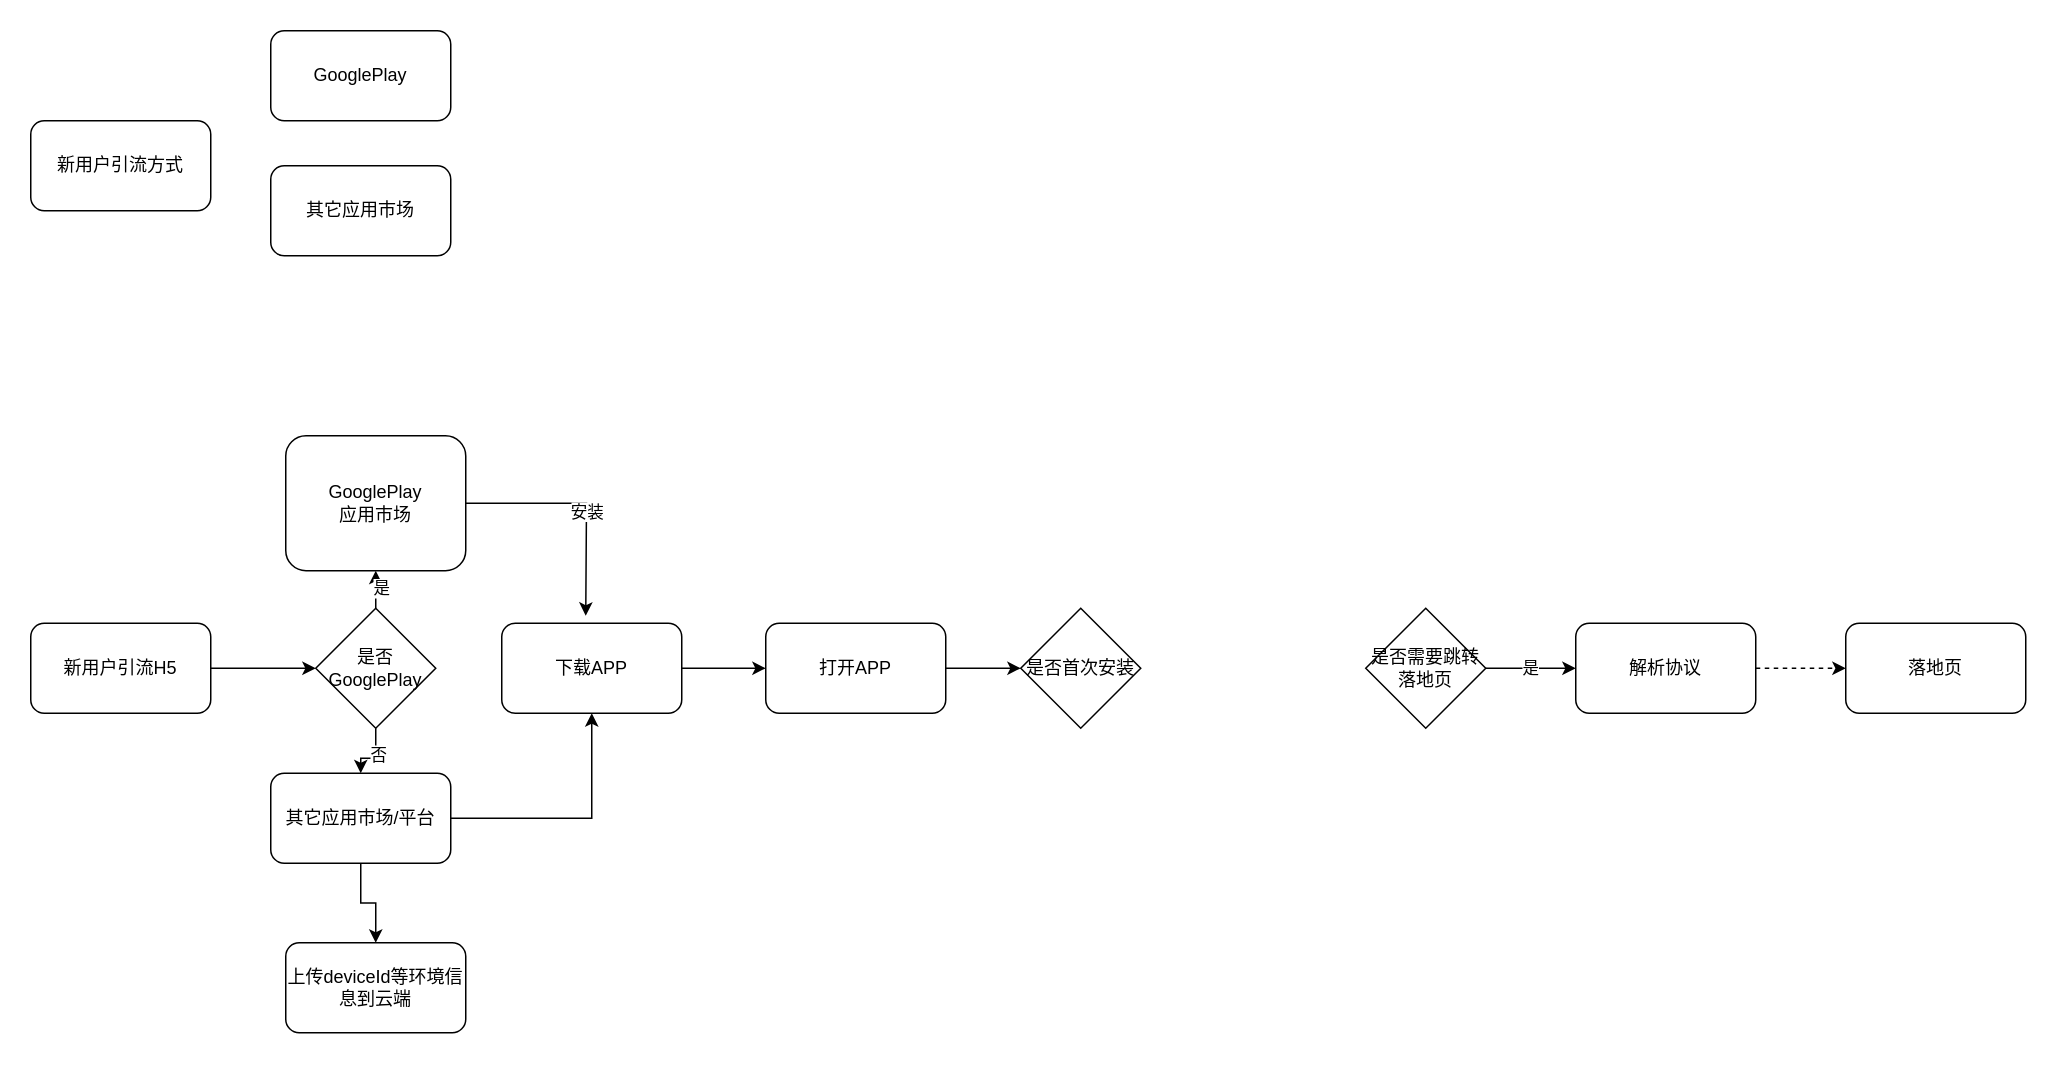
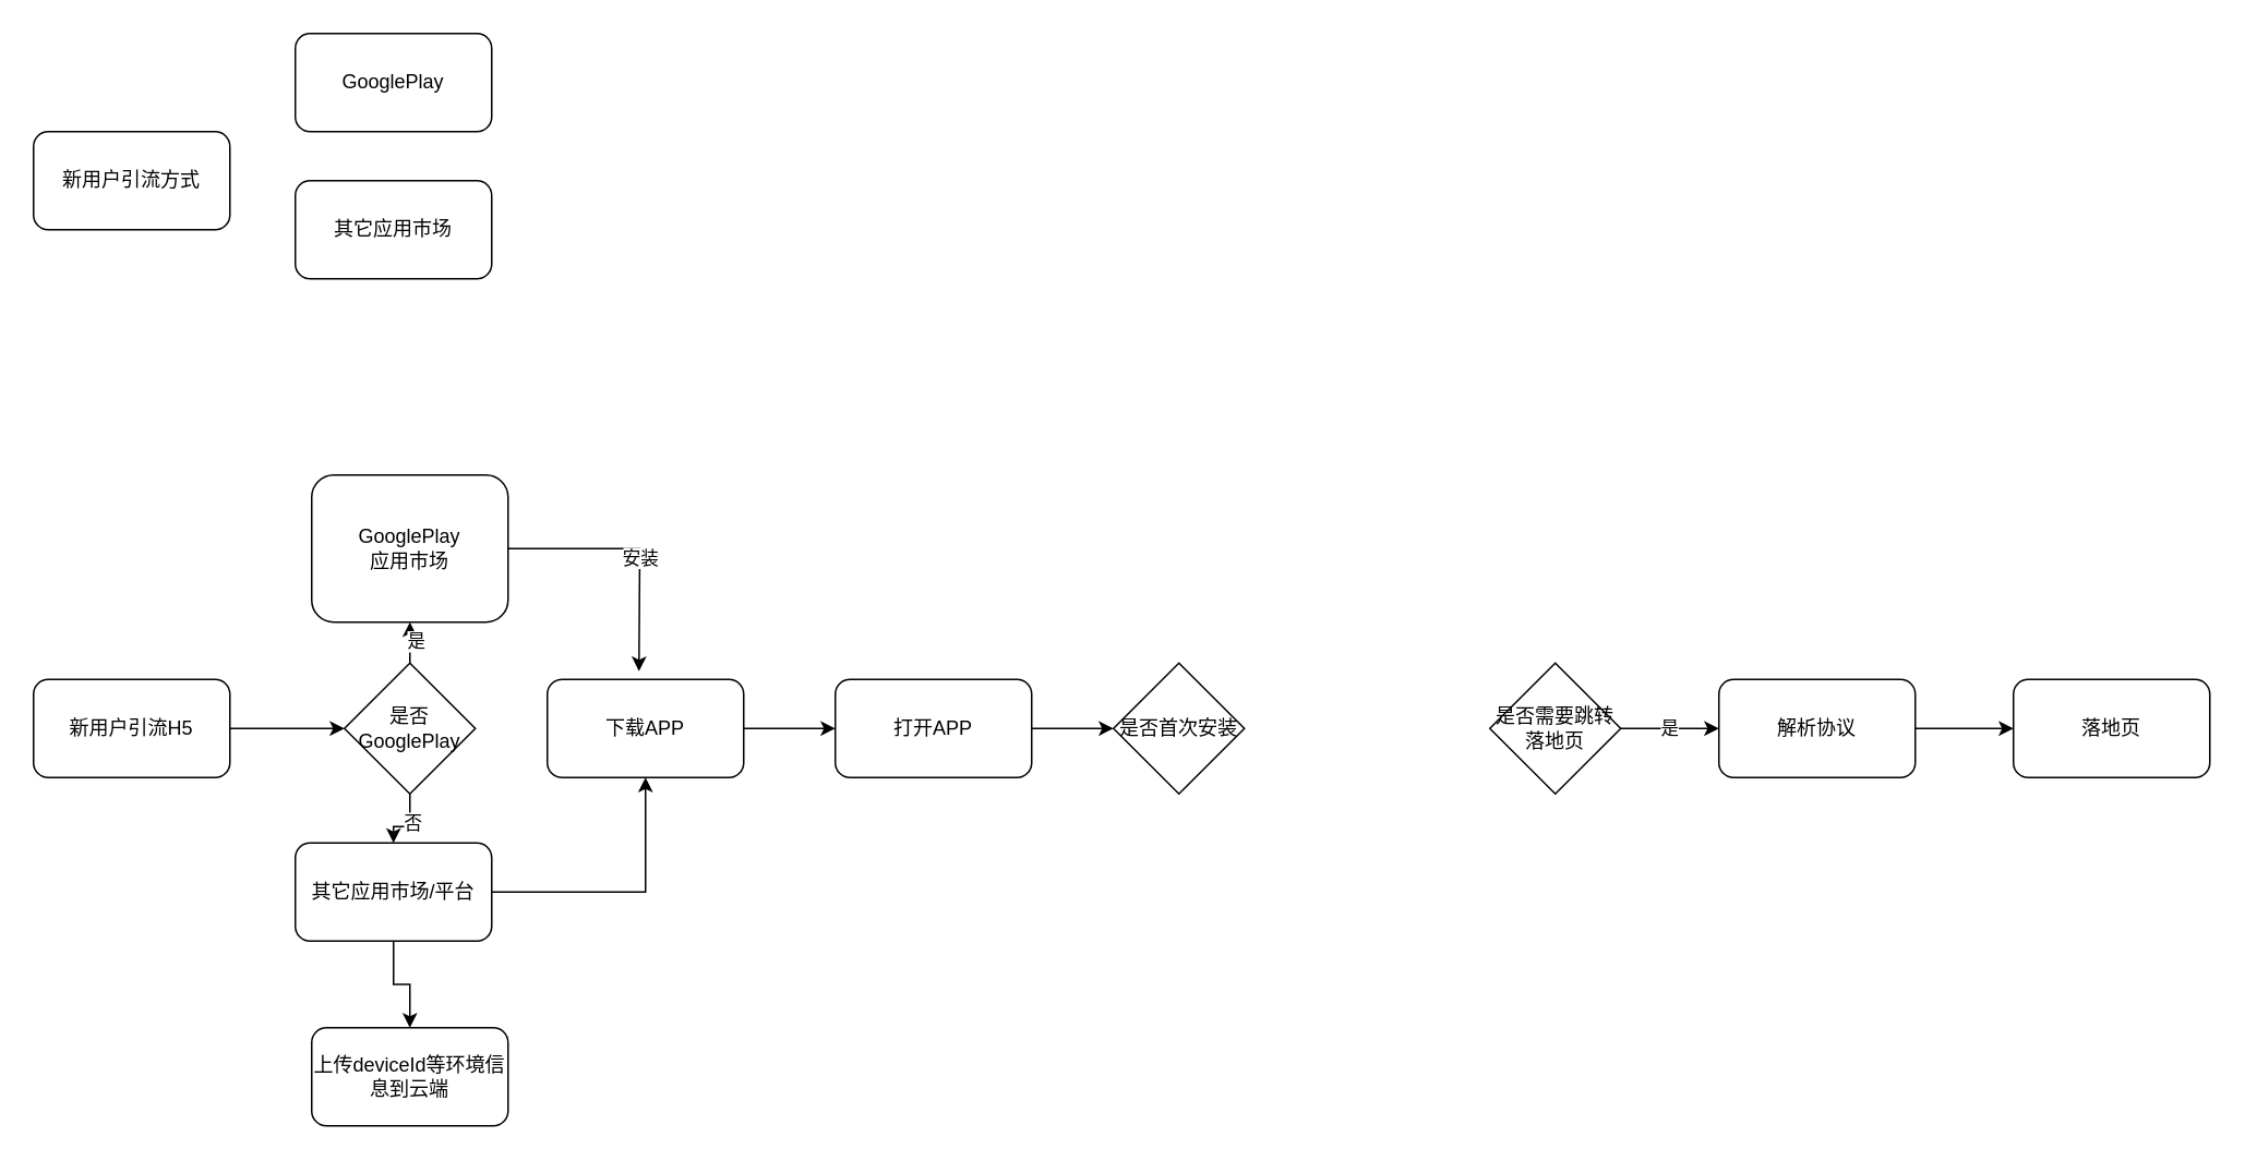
- <mxCell id="15" value="" style="edgeStyle=orthogonalEdgeStyle;rounded=0;orthogonalLoop=1;jettySize=auto;html=1;dashed=1;" parent="1" source="16" target="19" edge="1"><mxGeometry relative="1" as="geometry" /></mxCell>
+ <mxCell id="15" value="" style="edgeStyle=orthogonalEdgeStyle;rounded=0;orthogonalLoop=1;jettySize=auto;html=1;" parent="1" source="16" target="19" edge="1"><mxGeometry relative="1" as="geometry" /></mxCell>
